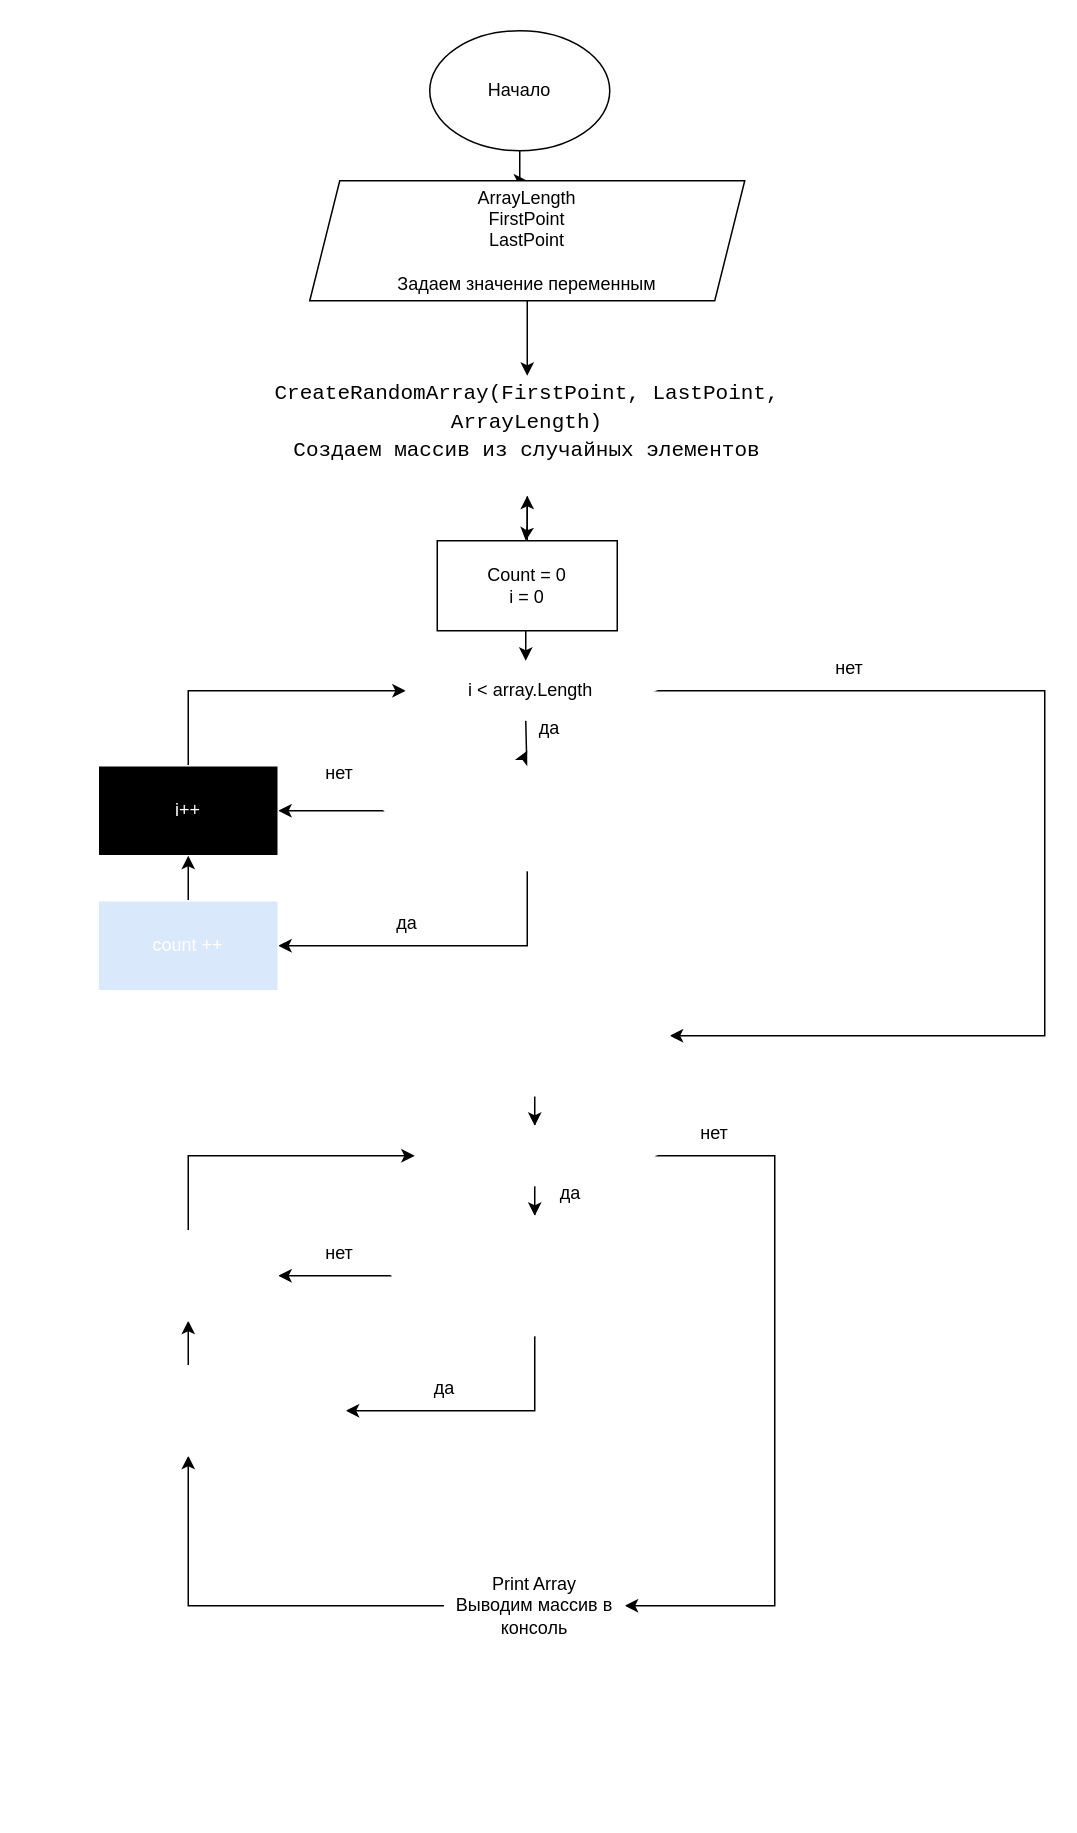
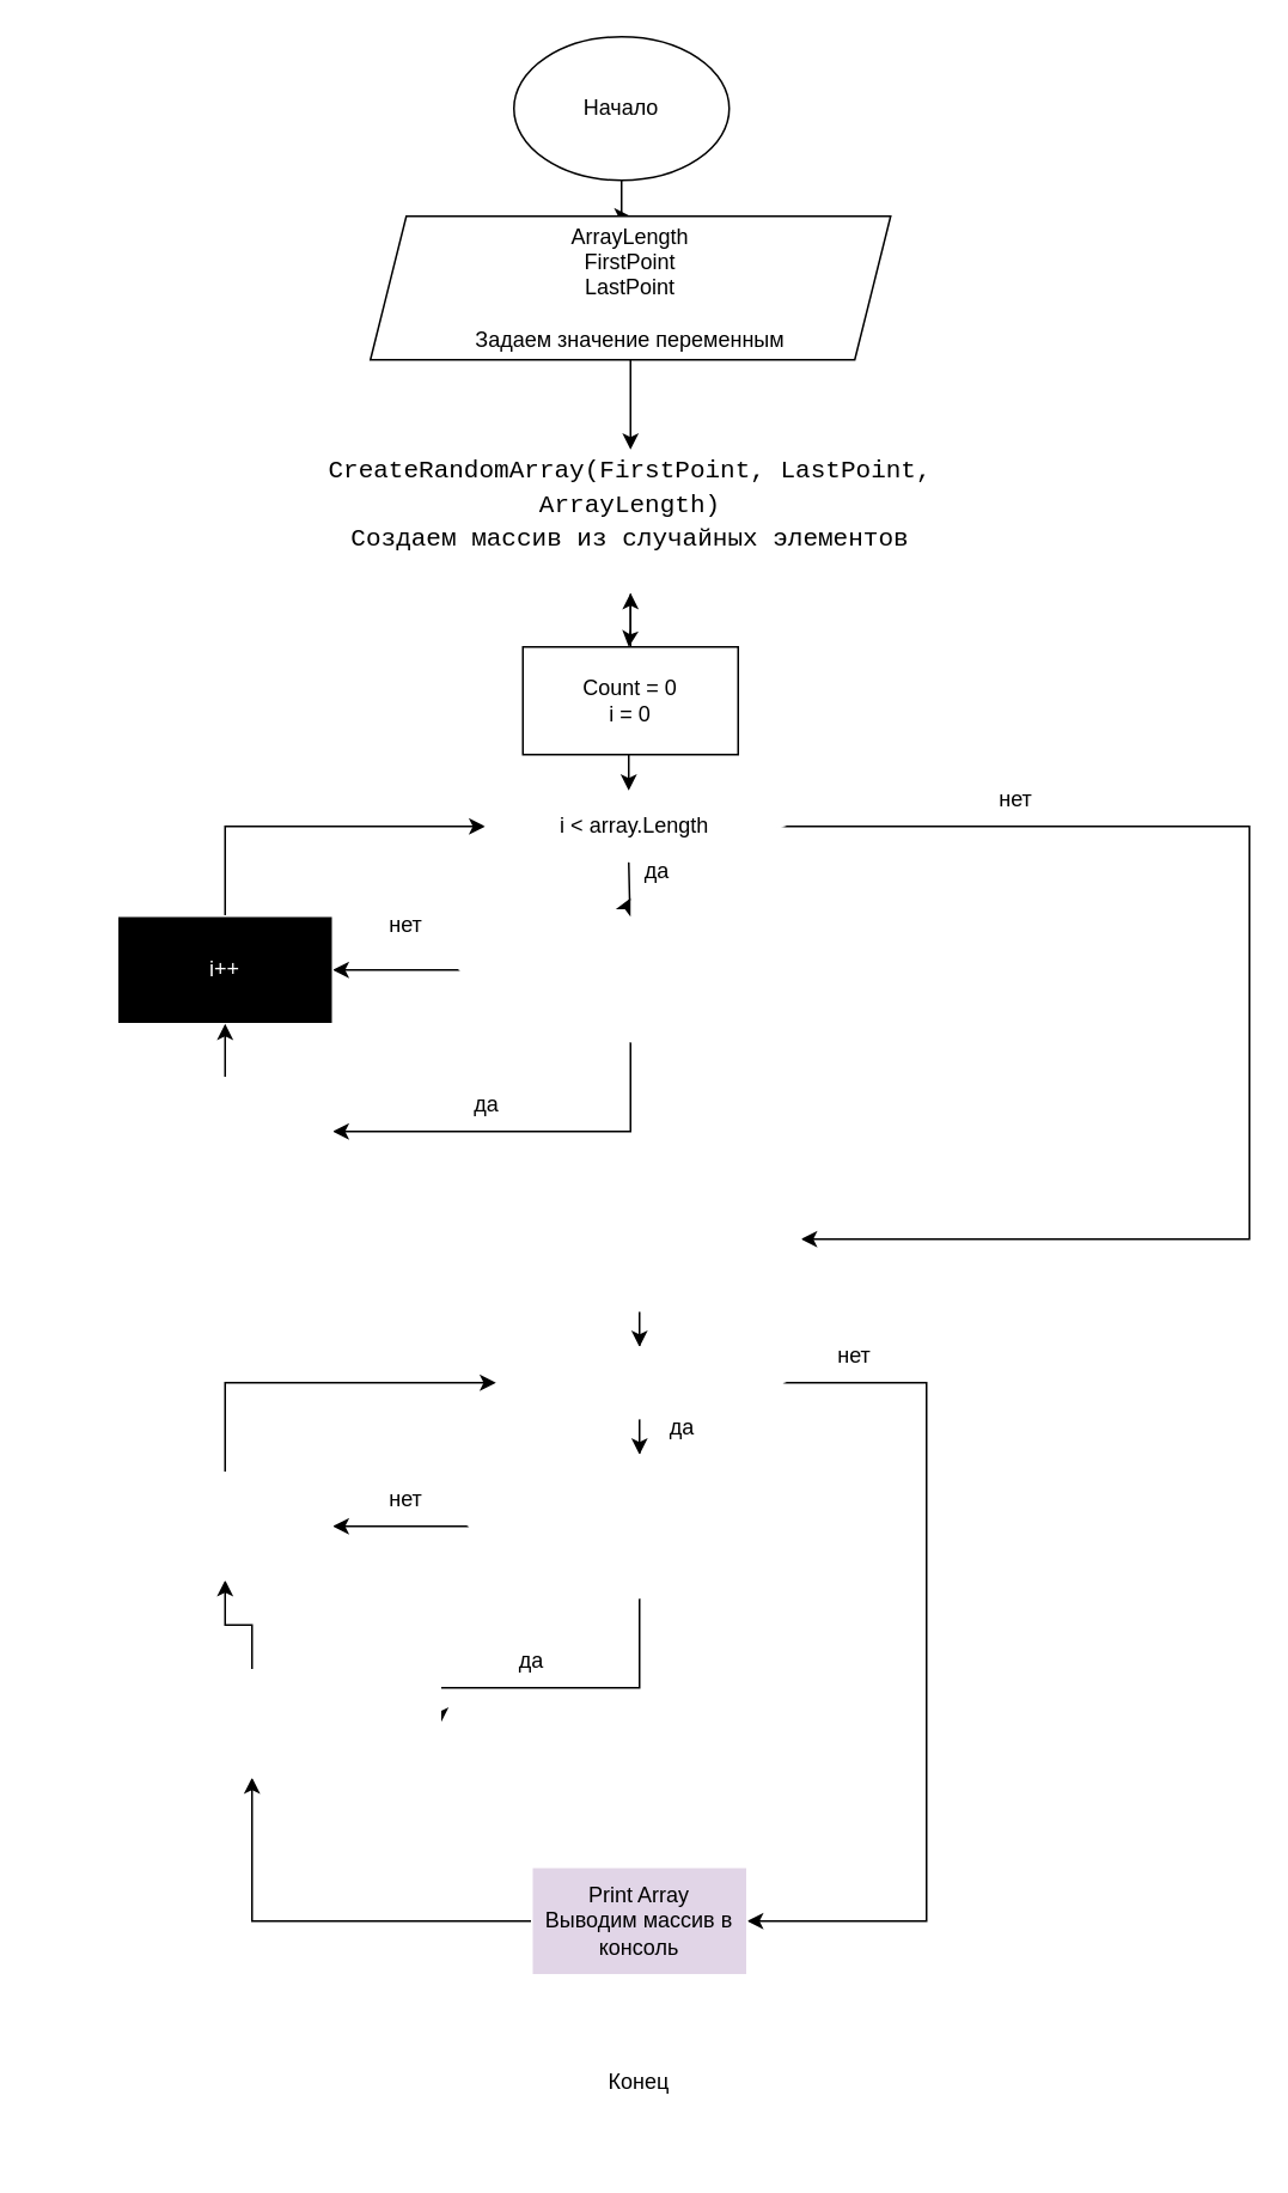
- <mxCell id="16" value="&lt;div&gt;&lt;font color=&quot;#ffffff&quot;&gt;count ++&lt;/font&gt;&lt;/div&gt;" style="rounded=0;whiteSpace=wrap;html=1;labelBackgroundColor=none;fontColor=#000000;strokeColor=#FFFFFF;fillColor=#dae8fc;" parent="1" vertex="1"><mxGeometry x="65" y="600" width="120" height="60" as="geometry" /></mxCell>
+ <mxCell id="16" value="&lt;div&gt;&lt;font color=&quot;#ffffff&quot;&gt;count ++&lt;/font&gt;&lt;/div&gt;" style="rounded=0;whiteSpace=wrap;html=1;labelBackgroundColor=none;fontColor=#000000;strokeColor=#FFFFFF;" parent="1" vertex="1"><mxGeometry x="65" y="600" width="120" height="60" as="geometry" /></mxCell>
- <mxCell id="35" value="&lt;div&gt;&lt;font color=&quot;#ffffff&quot;&gt;EvenArray[index] = array[i]&lt;/font&gt;&lt;/div&gt;&lt;div&gt;&lt;font color=&quot;#ffffff&quot;&gt;index++&lt;/font&gt;&lt;/div&gt;" style="rounded=0;whiteSpace=wrap;html=1;labelBackgroundColor=none;fontColor=#000000;strokeColor=#FFFFFF;" parent="1" vertex="1"><mxGeometry x="20" y="910" width="210" height="60" as="geometry" /></mxCell>
+ <mxCell id="35" value="&lt;div&gt;&lt;font color=&quot;#ffffff&quot;&gt;EvenArray[index] = array[i]&lt;/font&gt;&lt;/div&gt;&lt;div&gt;&lt;font color=&quot;#ffffff&quot;&gt;index++&lt;/font&gt;&lt;/div&gt;" style="rounded=0;whiteSpace=wrap;html=1;labelBackgroundColor=none;fontColor=#000000;strokeColor=#FFFFFF;" parent="1" vertex="1"><mxGeometry x="35" y="930" width="210" height="60" as="geometry" /></mxCell>
- <mxCell id="33" value="&lt;font&gt;Print Array&lt;br&gt;Выводим массив в консоль&lt;br&gt;&lt;/font&gt;" style="rounded=0;whiteSpace=wrap;html=1;labelBackgroundColor=none;strokeColor=#FFFFFF;" parent="1" vertex="1"><mxGeometry x="296" y="1040" width="120" height="60" as="geometry" /></mxCell>
+ <mxCell id="33" value="&lt;font&gt;Print Array&lt;br&gt;Выводим массив в консоль&lt;br&gt;&lt;/font&gt;" style="rounded=0;whiteSpace=wrap;html=1;labelBackgroundColor=none;strokeColor=#FFFFFF;fillColor=#e1d5e7;" parent="1" vertex="1"><mxGeometry x="296" y="1040" width="120" height="60" as="geometry" /></mxCell>
+ <mxCell id="8" value="Конец" style="ellipse;whiteSpace=wrap;html=1;strokeColor=#FFFFFF;" parent="1" vertex="1"><mxGeometry x="296" y="1120" width="120" height="80" as="geometry" /></mxCell>
